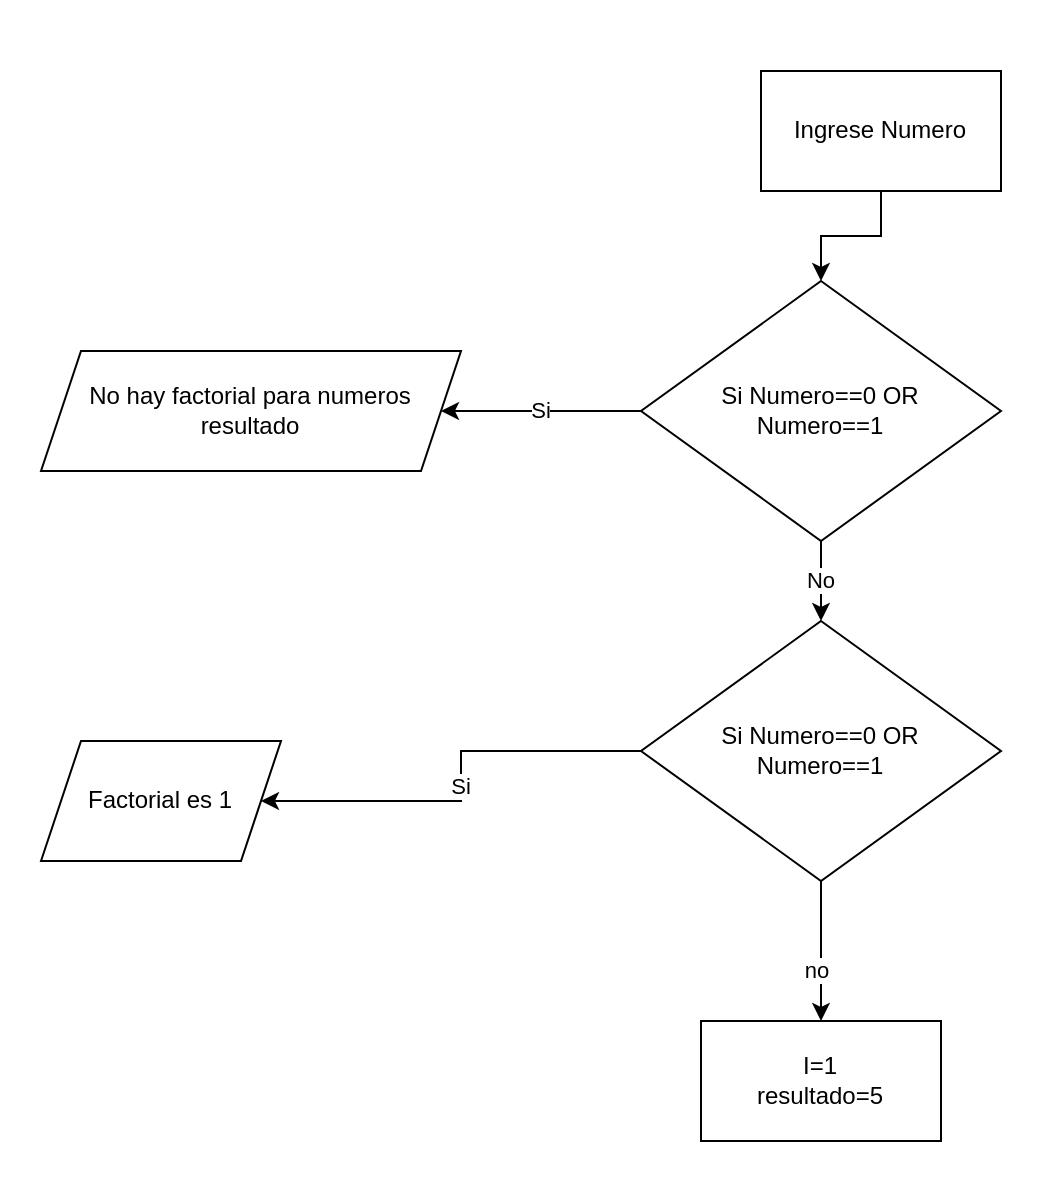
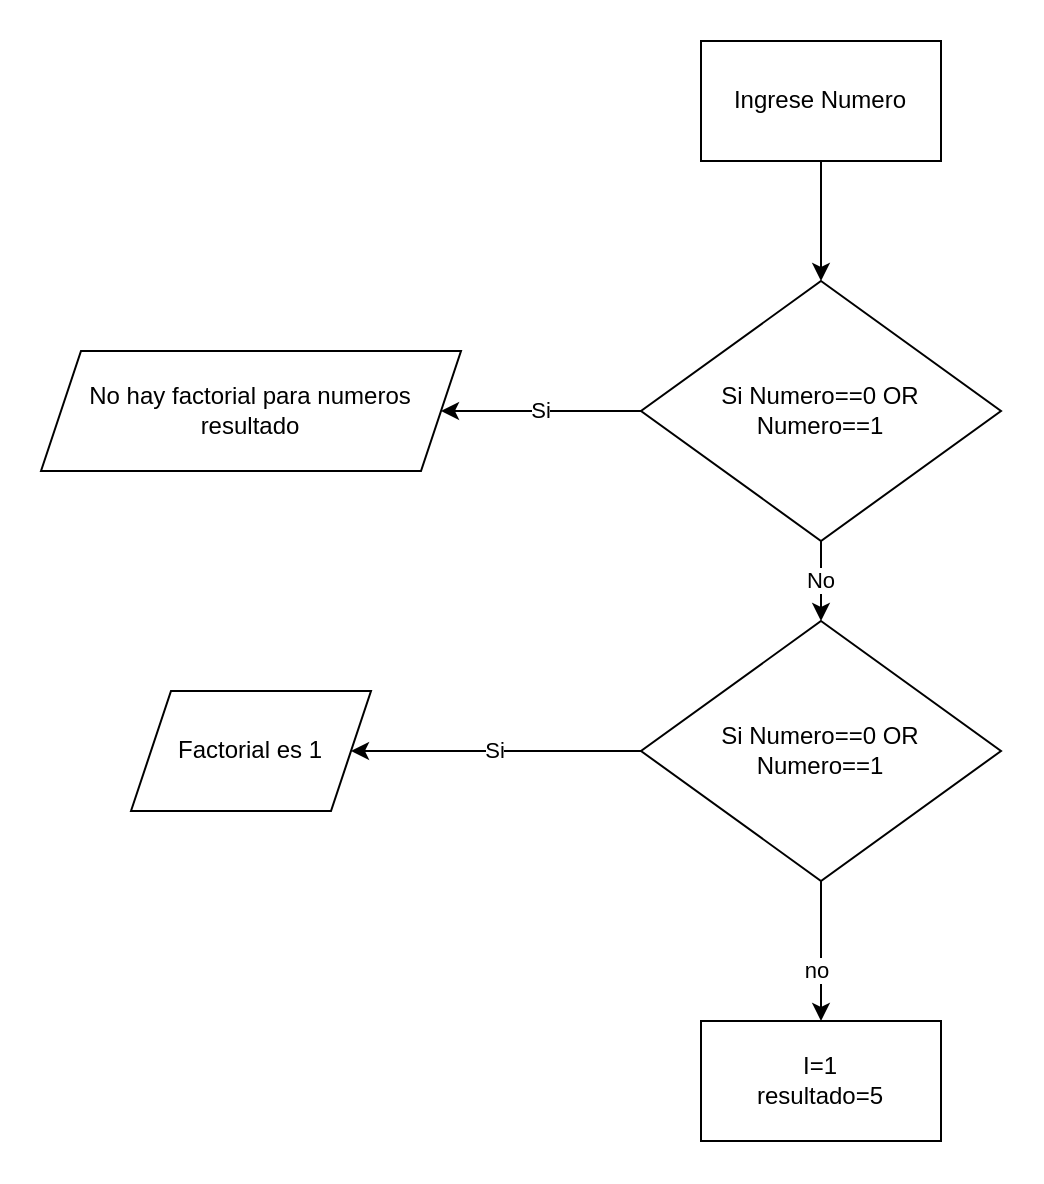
- <mxCell id="3" value="Ingrese Numero" style="rounded=0;whiteSpace=wrap;html=1;" vertex="1" parent="1"><mxGeometry x="380" y="35" width="120" height="60" as="geometry" /></mxCell>
+ <mxCell id="3" value="Ingrese Numero" style="rounded=0;whiteSpace=wrap;html=1;" vertex="1" parent="1"><mxGeometry x="350" y="20" width="120" height="60" as="geometry" /></mxCell>
- <mxCell id="9" value="Factorial es 1" style="shape=parallelogram;perimeter=parallelogramPerimeter;whiteSpace=wrap;html=1;fixedSize=1;" vertex="1" parent="1"><mxGeometry x="20" y="370" width="120" height="60" as="geometry" /></mxCell>
+ <mxCell id="9" value="Factorial es 1" style="shape=parallelogram;perimeter=parallelogramPerimeter;whiteSpace=wrap;html=1;fixedSize=1;" vertex="1" parent="1"><mxGeometry x="65" y="345" width="120" height="60" as="geometry" /></mxCell>
